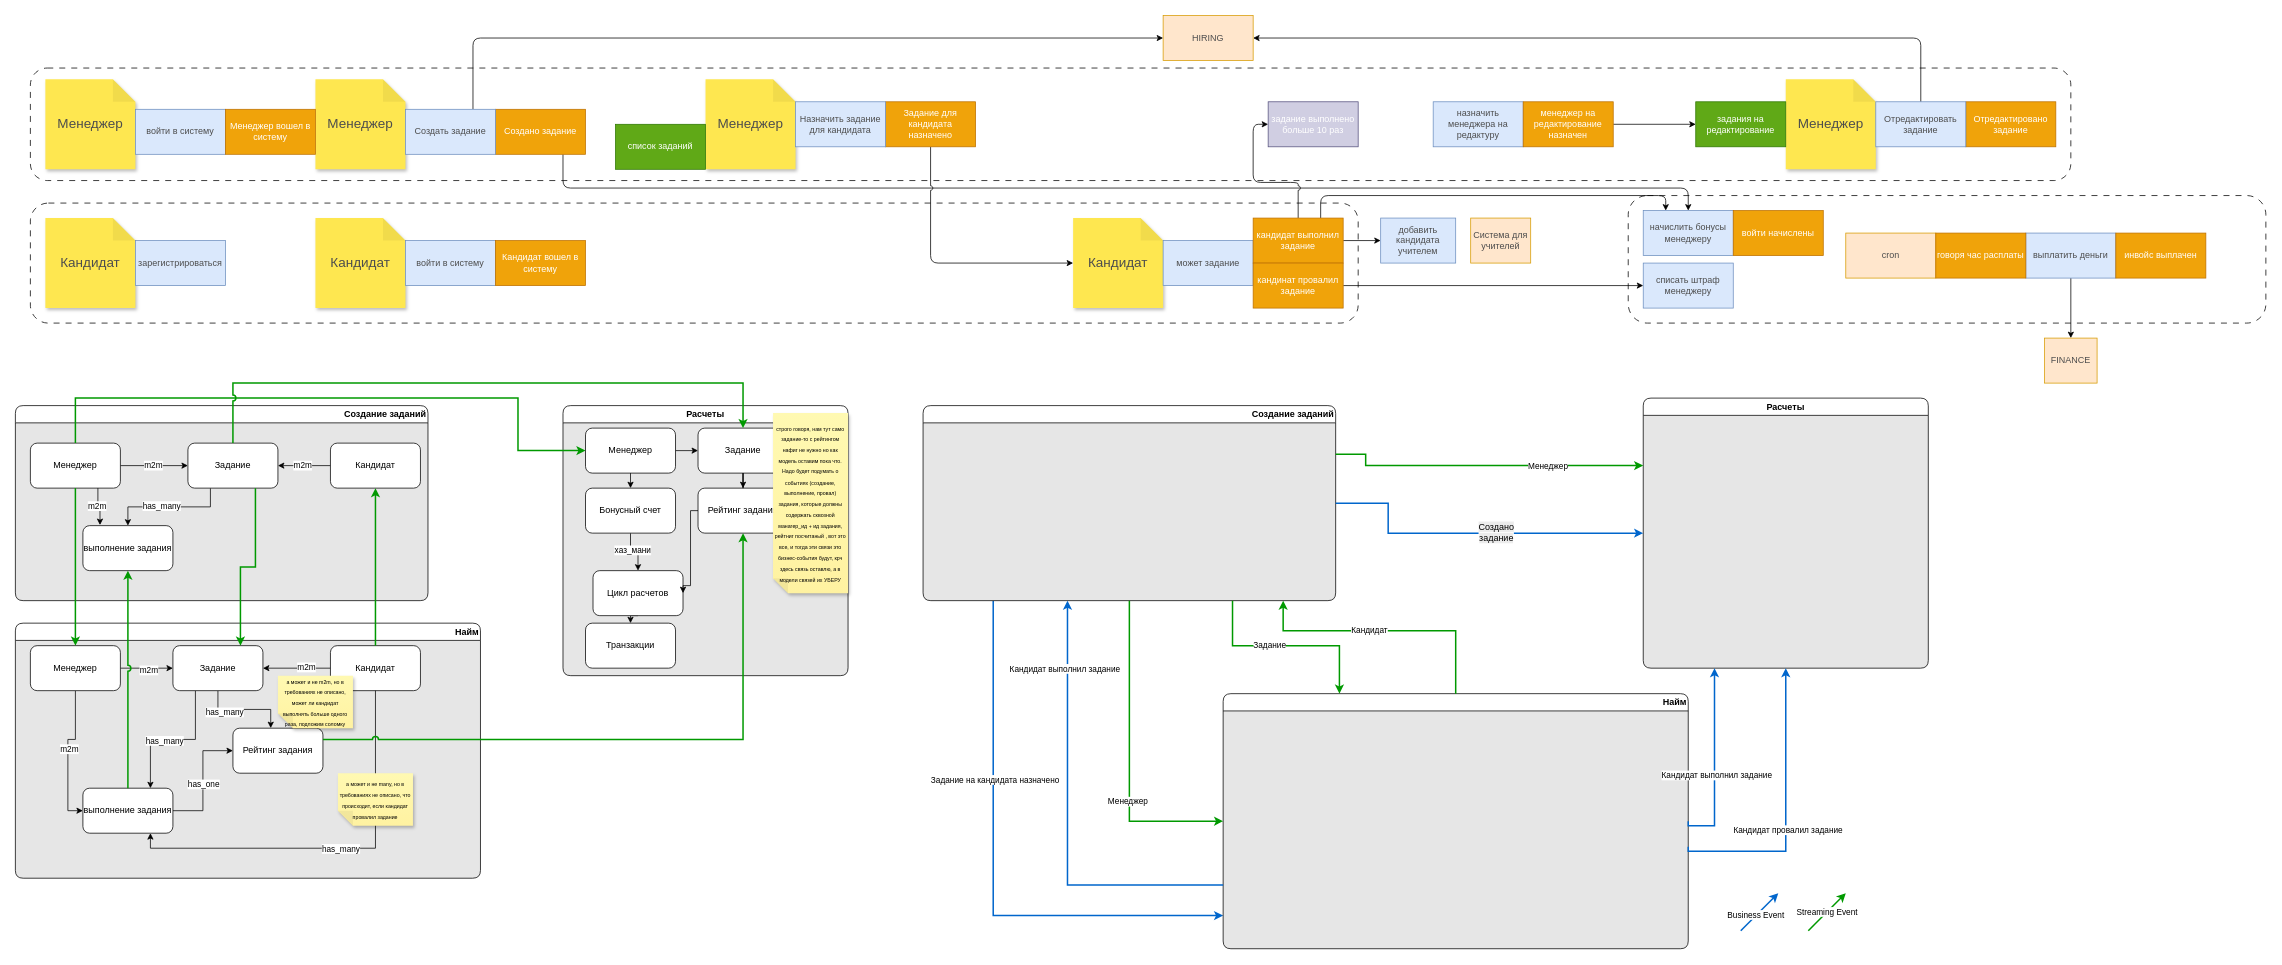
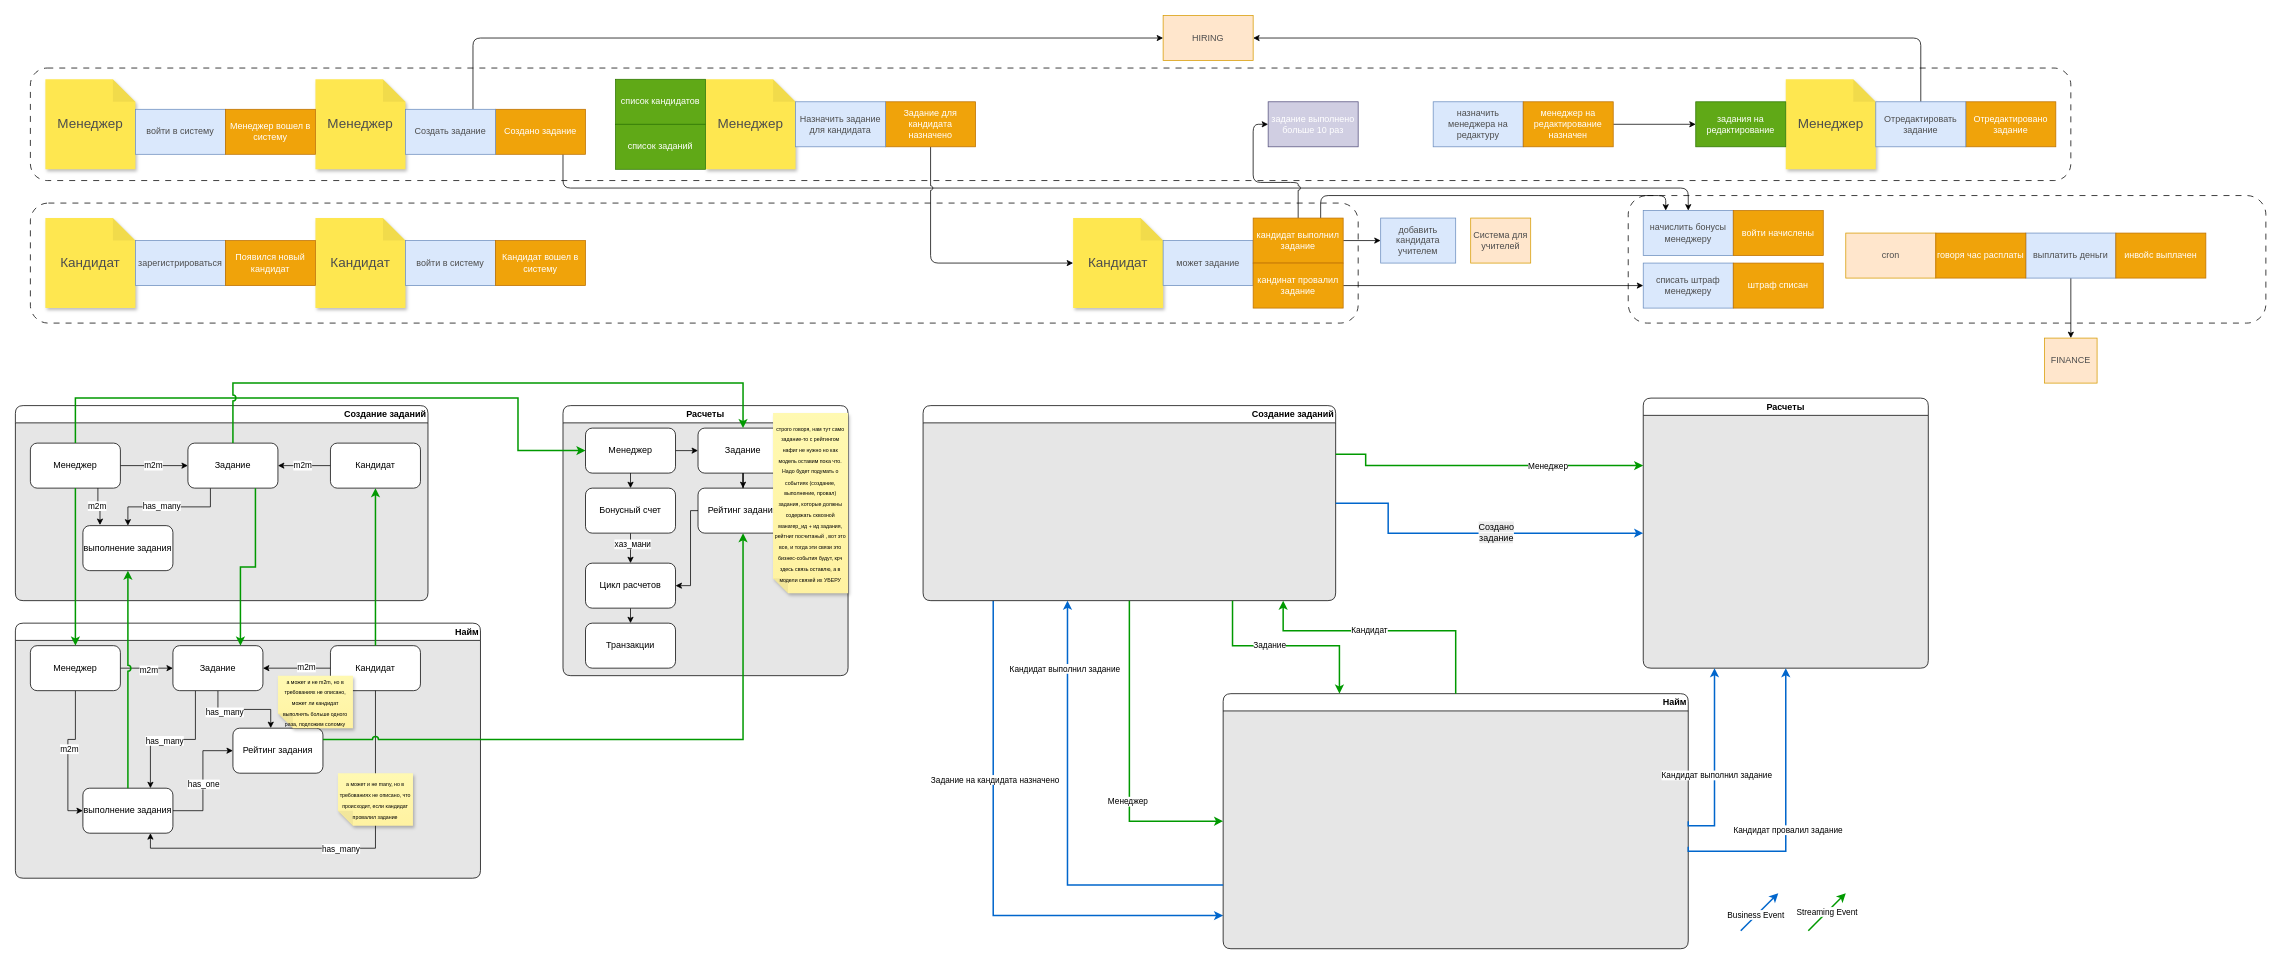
+ <mxCell id="97" value="список кандидатов" style="rounded=0;whiteSpace=wrap;html=1;fillColor=#60a917;strokeColor=#2D7600;fontColor=#ffffff;align=center;verticalAlign=middle;fontFamily=Helvetica;fontSize=12;" parent="1" vertex="1"><mxGeometry x="820" y="105" width="120" height="60" as="geometry" /></mxCell>
+ <mxCell id="74" value="Появился новый кандидат" style="rounded=0;whiteSpace=wrap;html=1;fillColor=#f0a30a;strokeColor=#BD7000;fontColor=#ffffff;" parent="1" vertex="1"><mxGeometry x="300" y="320" width="120" height="60" as="geometry" /></mxCell>
+ <mxCell id="86" value="штраф списан" style="rounded=0;whiteSpace=wrap;html=1;fillColor=#f0a30a;strokeColor=#BD7000;fontColor=#ffffff;" parent="1" vertex="1"><mxGeometry x="2310" y="350" width="120" height="60" as="geometry" /></mxCell>
- <mxCell id="10" value="Цикл расчетов" style="rounded=1;whiteSpace=wrap;html=1;" parent="2" vertex="1"><mxGeometry x="40" y="220" width="120" height="60" as="geometry" /></mxCell>
+ <mxCell id="10" value="Цикл расчетов" style="rounded=1;whiteSpace=wrap;html=1;" parent="2" vertex="1"><mxGeometry x="30" y="210" width="120" height="60" as="geometry" /></mxCell>
